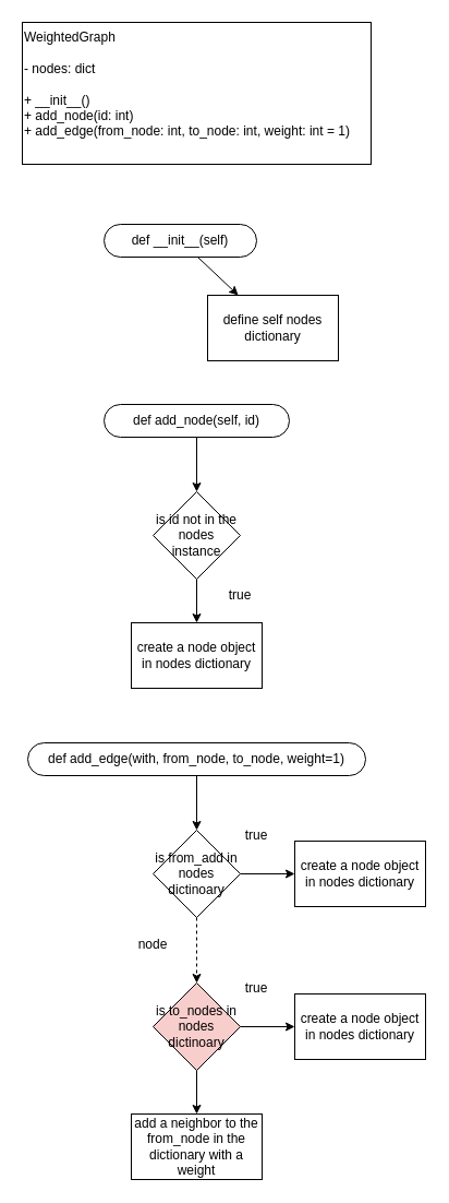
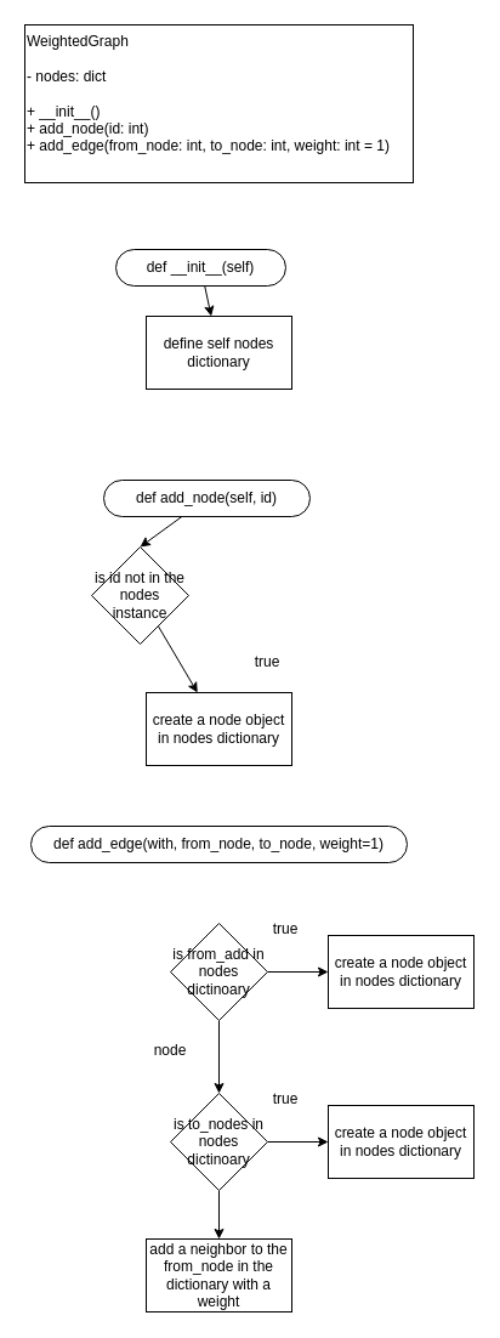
- <mxCell id="5" value="define self nodes dictionary" style="rounded=0;whiteSpace=wrap;html=1;" vertex="1" parent="1"><mxGeometry x="190" y="270" width="120" height="60" as="geometry" /></mxCell>
+ <mxCell id="5" value="define self nodes dictionary" style="rounded=0;whiteSpace=wrap;html=1;" vertex="1" parent="1"><mxGeometry x="120" y="260" width="120" height="60" as="geometry" /></mxCell>
- <mxCell id="7" value="def add_node(self, id)" style="rounded=1;whiteSpace=wrap;html=1;arcSize=50;" vertex="1" parent="1"><mxGeometry x="95" y="370" width="170" height="30" as="geometry" /></mxCell>
+ <mxCell id="7" value="def add_node(self, id)" style="rounded=1;whiteSpace=wrap;html=1;arcSize=50;" vertex="1" parent="1"><mxGeometry x="85" y="395" width="170" height="30" as="geometry" /></mxCell>
- <mxCell id="9" value="is id not in the nodes instance" style="rhombus;whiteSpace=wrap;html=1;" vertex="1" parent="1"><mxGeometry x="140" y="450" width="80" height="80" as="geometry" /></mxCell>
+ <mxCell id="9" value="is id not in the nodes instance" style="rhombus;whiteSpace=wrap;html=1;" vertex="1" parent="1"><mxGeometry x="75" y="450" width="80" height="80" as="geometry" /></mxCell>
- <mxCell id="12" value="" style="edgeStyle=none;html=1;entryX=0.5;entryY=0;entryDx=0;entryDy=0;" edge="1" parent="1" source="13" target="16"><mxGeometry relative="1" as="geometry"><mxPoint x="180" y="750" as="targetPoint" /></mxGeometry></mxCell>
- <mxCell id="14" value="" style="edgeStyle=none;html=1;entryX=0.5;entryY=0;entryDx=0;entryDy=0;dashed=1;" edge="1" parent="1" source="16" target="21"><mxGeometry relative="1" as="geometry"><mxPoint x="180" y="880" as="targetPoint" /></mxGeometry></mxCell>
+ <mxCell id="14" value="" style="edgeStyle=none;html=1;entryX=0.5;entryY=0;entryDx=0;entryDy=0;" edge="1" parent="1" source="16" target="21"><mxGeometry relative="1" as="geometry"><mxPoint x="180" y="880" as="targetPoint" /></mxGeometry></mxCell>
- <mxCell id="21" value="is to_nodes in nodes dictinoary" style="rhombus;whiteSpace=wrap;html=1;fillColor=#f8cecc;" vertex="1" parent="1"><mxGeometry x="140" y="900" width="80" height="80" as="geometry" /></mxCell>
+ <mxCell id="21" value="is to_nodes in nodes dictinoary" style="rhombus;whiteSpace=wrap;html=1;" vertex="1" parent="1"><mxGeometry x="140" y="900" width="80" height="80" as="geometry" /></mxCell>
